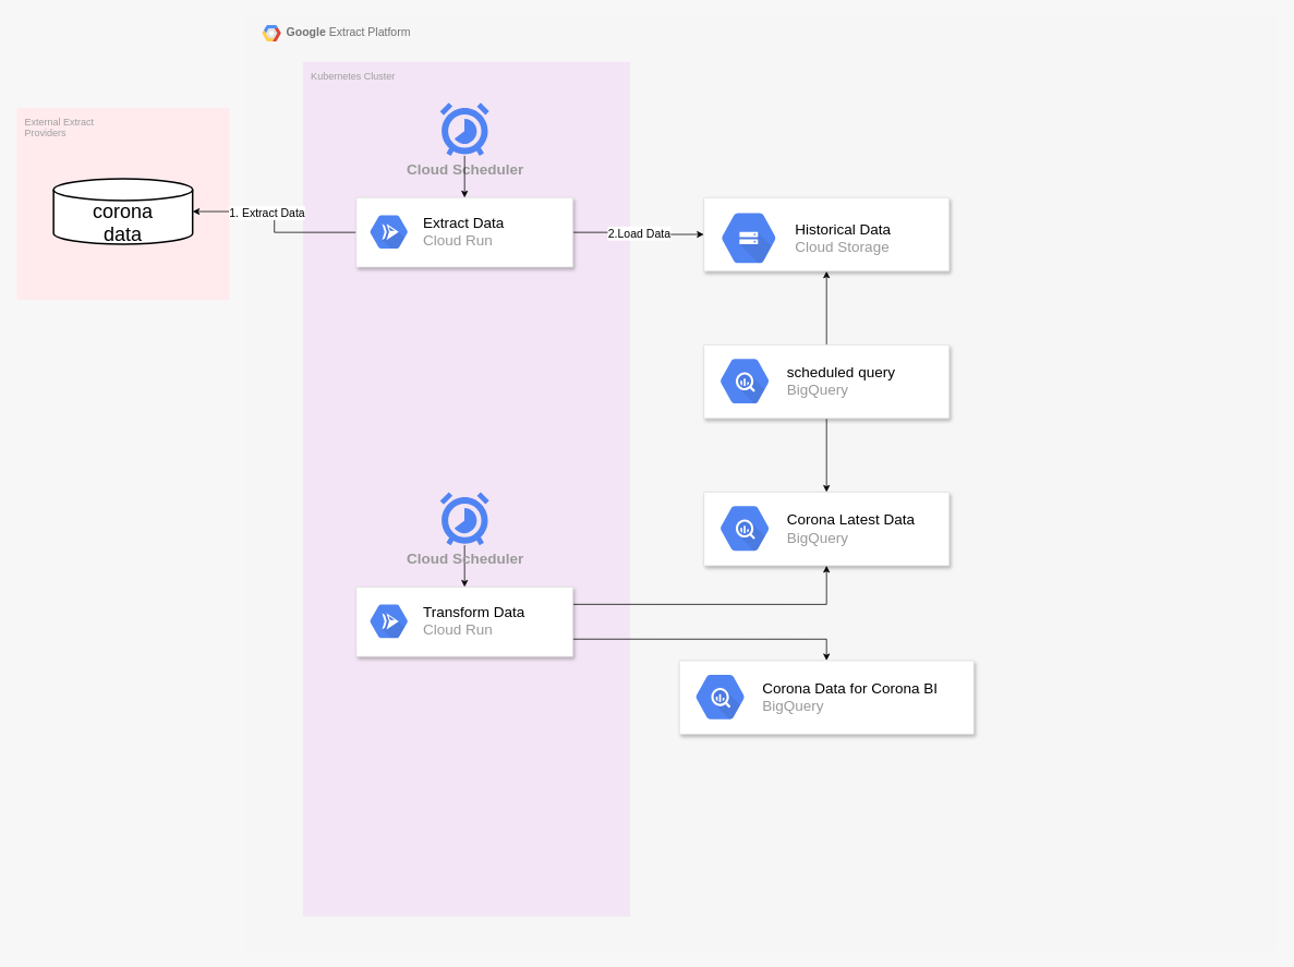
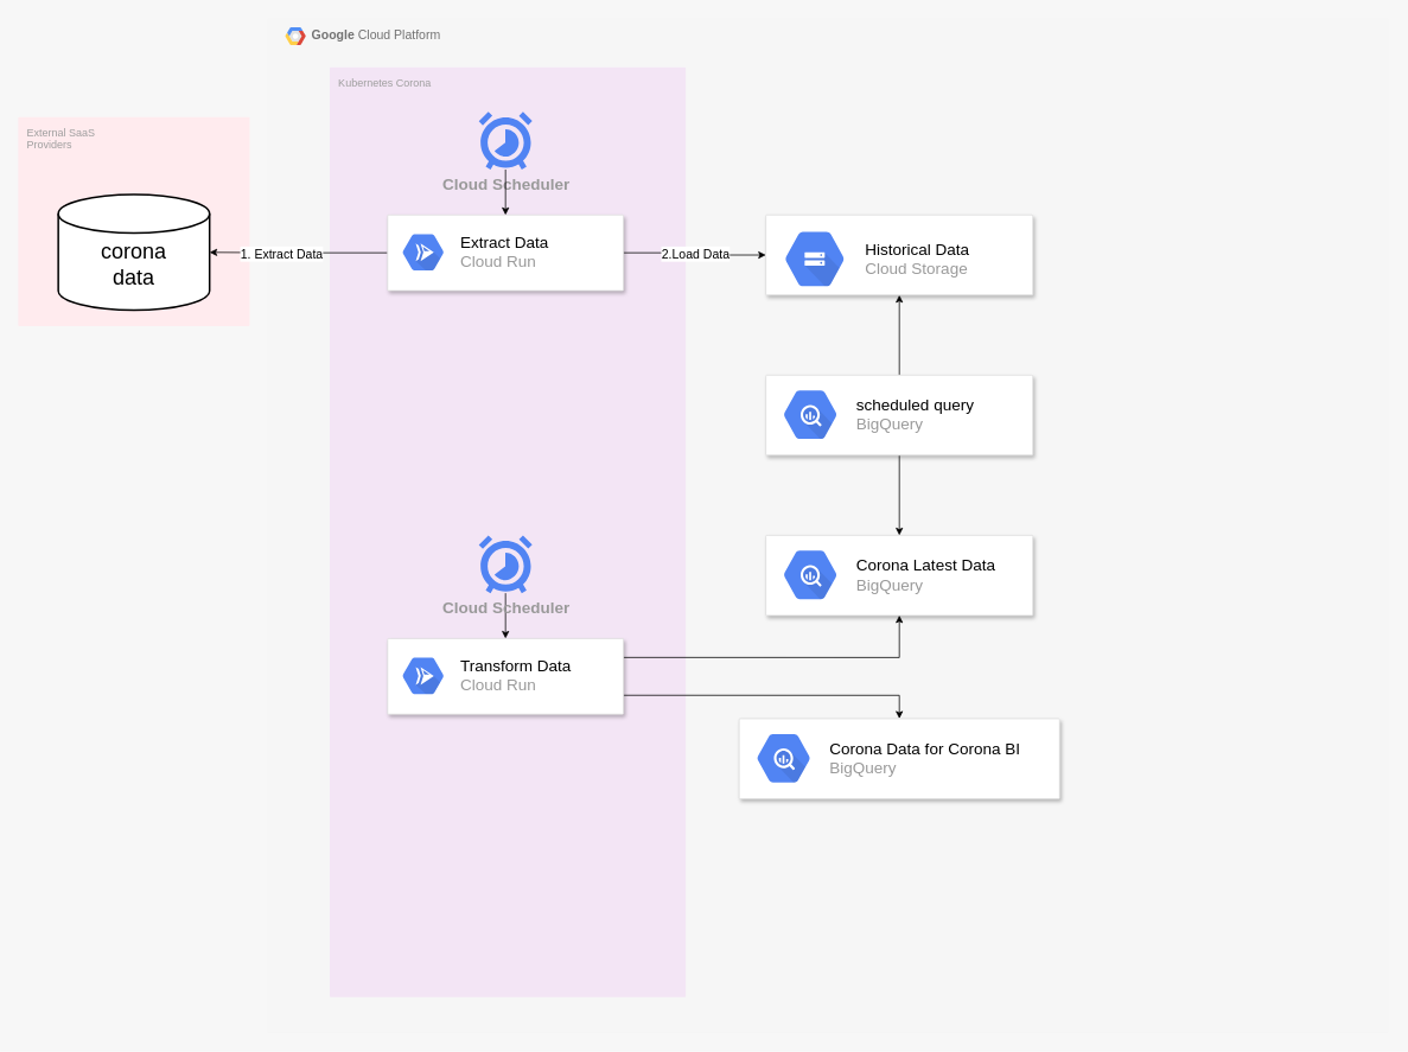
- <mxCell id="2" value="&lt;b&gt;Google &lt;/b&gt;Extract Platform" style="fillColor=#F6F6F6;strokeColor=none;shadow=0;gradientColor=none;fontSize=14;align=left;spacing=10;fontColor=#717171;9E9E9E;verticalAlign=top;spacingTop=-4;fontStyle=0;spacingLeft=40;html=1;" parent="1" vertex="1"><mxGeometry x="300" y="20" width="1260" height="1140" as="geometry" /></mxCell>
+ <mxCell id="2" value="&lt;b&gt;Google &lt;/b&gt;Cloud Platform" style="fillColor=#F6F6F6;strokeColor=none;shadow=0;gradientColor=none;fontSize=14;align=left;spacing=10;fontColor=#717171;9E9E9E;verticalAlign=top;spacingTop=-4;fontStyle=0;spacingLeft=40;html=1;" parent="1" vertex="1"><mxGeometry x="300" y="20" width="1260" height="1140" as="geometry" /></mxCell>
- <mxCell id="4" value="Kubernetes Cluster" style="points=[[0,0,0],[0.25,0,0],[0.5,0,0],[0.75,0,0],[1,0,0],[1,0.25,0],[1,0.5,0],[1,0.75,0],[1,1,0],[0.75,1,0],[0.5,1,0],[0.25,1,0],[0,1,0],[0,0.75,0],[0,0.5,0],[0,0.25,0]];rounded=1;absoluteArcSize=1;arcSize=2;html=1;strokeColor=none;gradientColor=none;shadow=0;dashed=0;fontSize=12;fontColor=#9E9E9E;align=left;verticalAlign=top;spacing=10;spacingTop=-4;fillColor=#F3E5F5;" parent="2" vertex="1"><mxGeometry x="70" y="55" width="400" height="1045" as="geometry" /></mxCell>
+ <mxCell id="4" value="Kubernetes Corona" style="points=[[0,0,0],[0.25,0,0],[0.5,0,0],[0.75,0,0],[1,0,0],[1,0.25,0],[1,0.5,0],[1,0.75,0],[1,1,0],[0.75,1,0],[0.5,1,0],[0.25,1,0],[0,1,0],[0,0.75,0],[0,0.5,0],[0,0.25,0]];rounded=1;absoluteArcSize=1;arcSize=2;html=1;strokeColor=none;gradientColor=none;shadow=0;dashed=0;fontSize=12;fontColor=#9E9E9E;align=left;verticalAlign=top;spacing=10;spacingTop=-4;fillColor=#F3E5F5;" parent="2" vertex="1"><mxGeometry x="70" y="55" width="400" height="1045" as="geometry" /></mxCell>
- <mxCell id="6" value="External Extract&#10;Providers" style="points=[[0,0,0],[0.25,0,0],[0.5,0,0],[0.75,0,0],[1,0,0],[1,0.25,0],[1,0.5,0],[1,0.75,0],[1,1,0],[0.75,1,0],[0.5,1,0],[0.25,1,0],[0,1,0],[0,0.75,0],[0,0.5,0],[0,0.25,0]];rounded=1;absoluteArcSize=1;arcSize=2;html=1;strokeColor=none;gradientColor=none;shadow=0;dashed=0;fontSize=12;fontColor=#9E9E9E;align=left;verticalAlign=top;spacing=10;spacingTop=-4;fillColor=#FFEBEE;" parent="1" vertex="1"><mxGeometry x="20" y="131" width="260" height="235" as="geometry" /></mxCell>
+ <mxCell id="6" value="External SaaS&#10;Providers" style="points=[[0,0,0],[0.25,0,0],[0.5,0,0],[0.75,0,0],[1,0,0],[1,0.25,0],[1,0.5,0],[1,0.75,0],[1,1,0],[0.75,1,0],[0.5,1,0],[0.25,1,0],[0,1,0],[0,0.75,0],[0,0.5,0],[0,0.25,0]];rounded=1;absoluteArcSize=1;arcSize=2;html=1;strokeColor=none;gradientColor=none;shadow=0;dashed=0;fontSize=12;fontColor=#9E9E9E;align=left;verticalAlign=top;spacing=10;spacingTop=-4;fillColor=#FFEBEE;" parent="1" vertex="1"><mxGeometry x="20" y="131" width="260" height="235" as="geometry" /></mxCell>
- <mxCell id="7" value="&lt;font style=&quot;font-size: 24px&quot;&gt;&lt;br&gt;corona&lt;br&gt;data&lt;br&gt;&lt;/font&gt;" style="strokeWidth=2;html=1;shape=mxgraph.flowchart.database;whiteSpace=wrap;" parent="1" vertex="1"><mxGeometry x="65" y="218" width="170" height="80" as="geometry" /></mxCell>
+ <mxCell id="7" value="&lt;font style=&quot;font-size: 24px&quot;&gt;&lt;br&gt;corona&lt;br&gt;data&lt;br&gt;&lt;/font&gt;" style="strokeWidth=2;html=1;shape=mxgraph.flowchart.database;whiteSpace=wrap;" parent="1" vertex="1"><mxGeometry x="65" y="218" width="170" height="130" as="geometry" /></mxCell>
